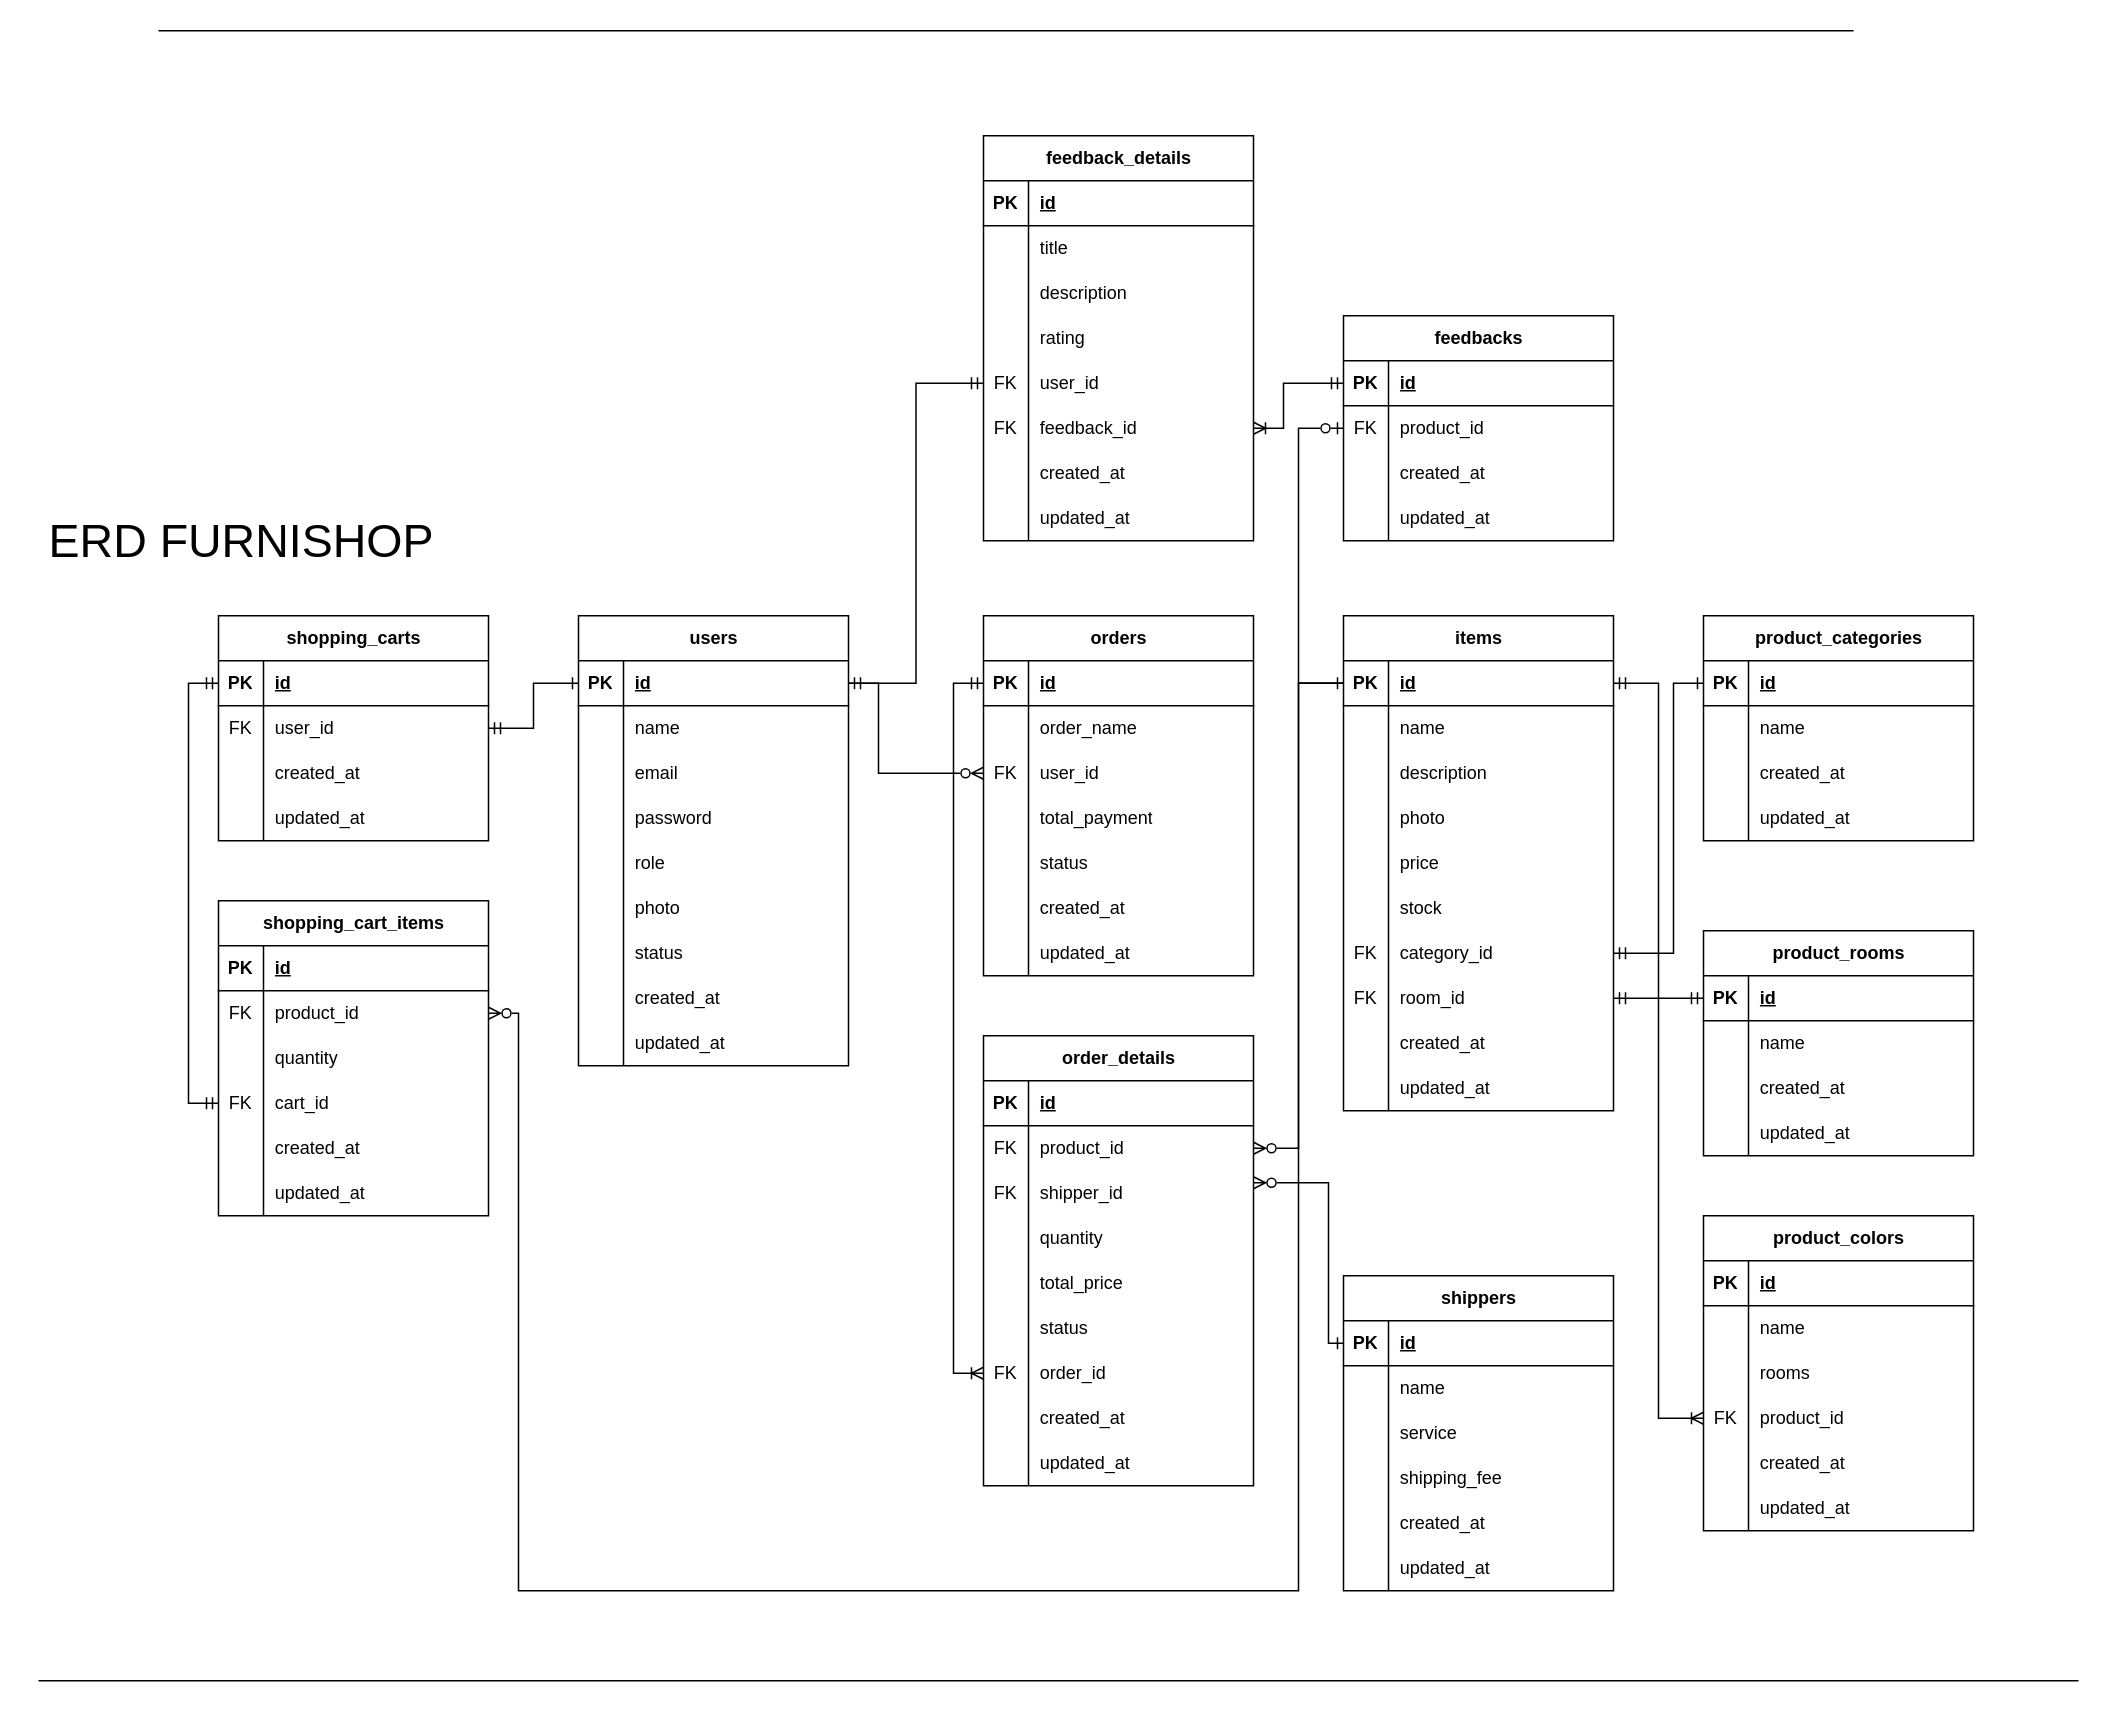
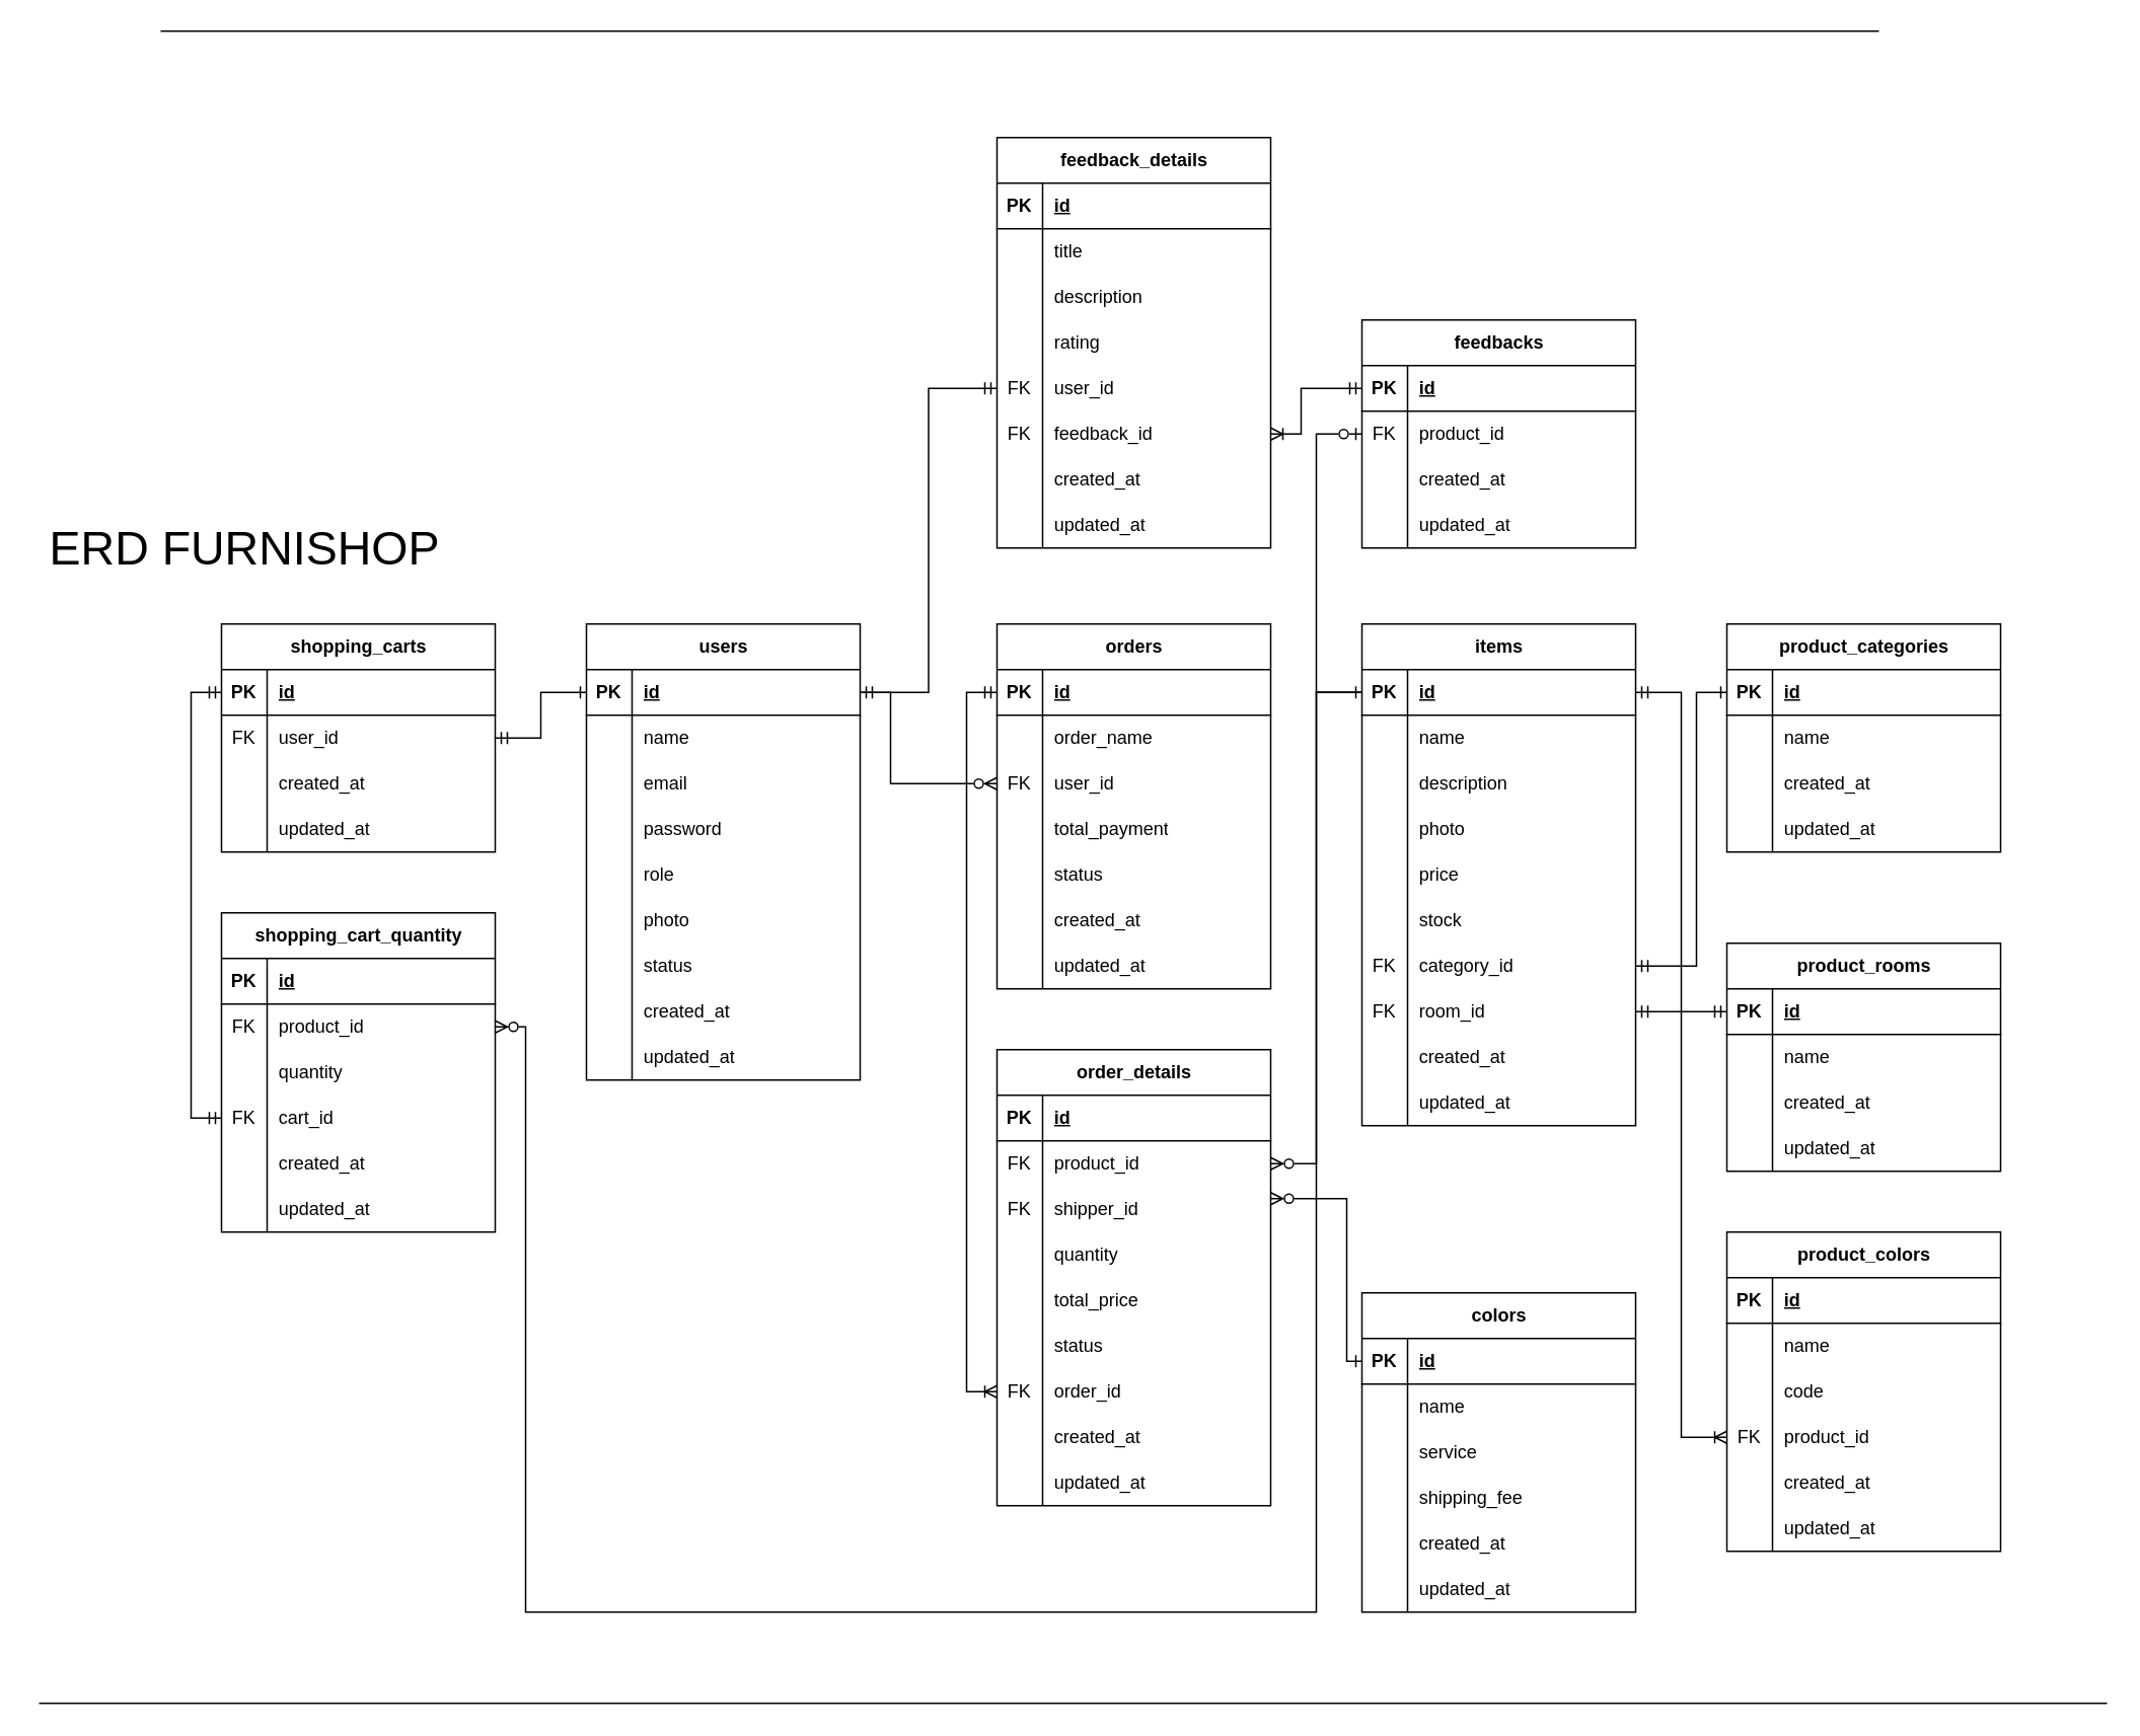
- <mxCell id="87" value="shopping_cart_items" style="shape=table;startSize=30;container=1;collapsible=1;childLayout=tableLayout;fixedRows=1;rowLines=0;fontStyle=1;align=center;resizeLast=1;html=1;" parent="1" vertex="1"><mxGeometry x="145" y="600" width="180" height="210" as="geometry"><mxRectangle x="200" y="290" width="150" height="30" as="alternateBounds" /></mxGeometry></mxCell>
+ <mxCell id="87" value="shopping_cart_quantity" style="shape=table;startSize=30;container=1;collapsible=1;childLayout=tableLayout;fixedRows=1;rowLines=0;fontStyle=1;align=center;resizeLast=1;html=1;" parent="1" vertex="1"><mxGeometry x="145" y="600" width="180" height="210" as="geometry"><mxRectangle x="200" y="290" width="150" height="30" as="alternateBounds" /></mxGeometry></mxCell>
- <mxCell id="106" value="shippers" style="shape=table;startSize=30;container=1;collapsible=1;childLayout=tableLayout;fixedRows=1;rowLines=0;fontStyle=1;align=center;resizeLast=1;html=1;" parent="1" vertex="1"><mxGeometry x="895" y="850" width="180" height="210" as="geometry"><mxRectangle x="1200" y="300" width="90" height="30" as="alternateBounds" /></mxGeometry></mxCell>
+ <mxCell id="106" value="colors" style="shape=table;startSize=30;container=1;collapsible=1;childLayout=tableLayout;fixedRows=1;rowLines=0;fontStyle=1;align=center;resizeLast=1;html=1;" parent="1" vertex="1"><mxGeometry x="895" y="850" width="180" height="210" as="geometry"><mxRectangle x="1200" y="300" width="90" height="30" as="alternateBounds" /></mxGeometry></mxCell>
- <mxCell id="208" value="rooms" style="shape=partialRectangle;connectable=0;fillColor=none;top=0;left=0;bottom=0;right=0;align=left;spacingLeft=6;overflow=hidden;whiteSpace=wrap;html=1;" vertex="1" parent="206"><mxGeometry x="30" width="150" height="30" as="geometry"><mxRectangle width="150" height="30" as="alternateBounds" /></mxGeometry></mxCell>
+ <mxCell id="208" value="code" style="shape=partialRectangle;connectable=0;fillColor=none;top=0;left=0;bottom=0;right=0;align=left;spacingLeft=6;overflow=hidden;whiteSpace=wrap;html=1;" vertex="1" parent="206"><mxGeometry x="30" width="150" height="30" as="geometry"><mxRectangle width="150" height="30" as="alternateBounds" /></mxGeometry></mxCell>
